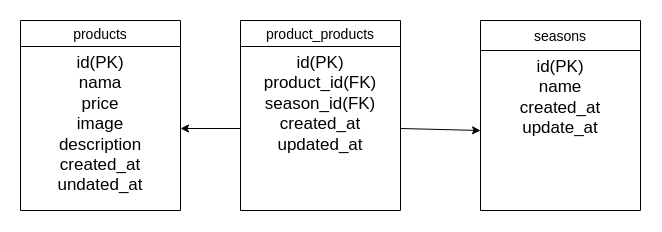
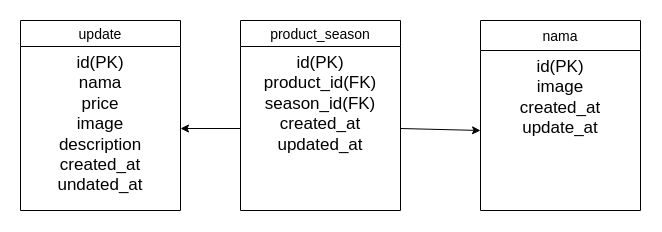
- <mxCell id="3" value="products" style="swimlane;fontStyle=0;childLayout=stackLayout;horizontal=1;startSize=26;horizontalStack=0;resizeParent=1;resizeParentMax=0;resizeLast=0;collapsible=1;marginBottom=0;align=center;fontSize=14;" vertex="1" parent="1"><mxGeometry x="20" y="20" width="160" height="190" as="geometry" /></mxCell>
+ <mxCell id="3" value="update" style="swimlane;fontStyle=0;childLayout=stackLayout;horizontal=1;startSize=26;horizontalStack=0;resizeParent=1;resizeParentMax=0;resizeLast=0;collapsible=1;marginBottom=0;align=center;fontSize=14;" vertex="1" parent="1"><mxGeometry x="20" y="20" width="160" height="190" as="geometry" /></mxCell>
- <mxCell id="5" value="product_products" style="swimlane;fontStyle=0;childLayout=stackLayout;horizontal=1;startSize=26;horizontalStack=0;resizeParent=1;resizeParentMax=0;resizeLast=0;collapsible=1;marginBottom=0;align=center;fontSize=14;" vertex="1" parent="1"><mxGeometry x="240" y="20" width="160" height="190" as="geometry" /></mxCell>
+ <mxCell id="5" value="product_season" style="swimlane;fontStyle=0;childLayout=stackLayout;horizontal=1;startSize=26;horizontalStack=0;resizeParent=1;resizeParentMax=0;resizeLast=0;collapsible=1;marginBottom=0;align=center;fontSize=14;" vertex="1" parent="1"><mxGeometry x="240" y="20" width="160" height="190" as="geometry" /></mxCell>
- <mxCell id="8" value="seasons" style="swimlane;fontStyle=0;childLayout=stackLayout;horizontal=1;startSize=30;horizontalStack=0;resizeParent=1;resizeParentMax=0;resizeLast=0;collapsible=1;marginBottom=0;align=center;fontSize=14;" vertex="1" parent="1"><mxGeometry x="480" y="20" width="160" height="190" as="geometry" /></mxCell>
+ <mxCell id="8" value="nama" style="swimlane;fontStyle=0;childLayout=stackLayout;horizontal=1;startSize=30;horizontalStack=0;resizeParent=1;resizeParentMax=0;resizeLast=0;collapsible=1;marginBottom=0;align=center;fontSize=14;" vertex="1" parent="1"><mxGeometry x="480" y="20" width="160" height="190" as="geometry" /></mxCell>
- <mxCell id="9" value="&lt;font style=&quot;font-size: 17px;&quot;&gt;id(PK)&lt;/font&gt;&lt;div&gt;&lt;font style=&quot;font-size: 17px;&quot;&gt;name&lt;/font&gt;&lt;/div&gt;&lt;div&gt;&lt;font style=&quot;font-size: 17px;&quot;&gt;created_at&lt;/font&gt;&lt;/div&gt;&lt;div&gt;&lt;font style=&quot;font-size: 17px;&quot;&gt;update_at&lt;/font&gt;&lt;/div&gt;" style="text;strokeColor=none;fillColor=none;spacingLeft=4;spacingRight=4;overflow=hidden;rotatable=0;points=[[0,0.5],[1,0.5]];portConstraint=eastwest;fontSize=12;whiteSpace=wrap;html=1;align=center;" vertex="1" parent="8"><mxGeometry y="30" width="160" height="160" as="geometry" /></mxCell>
+ <mxCell id="9" value="&lt;font style=&quot;font-size: 17px;&quot;&gt;id(PK)&lt;/font&gt;&lt;div&gt;&lt;font style=&quot;font-size: 17px;&quot;&gt;image&lt;/font&gt;&lt;/div&gt;&lt;div&gt;&lt;font style=&quot;font-size: 17px;&quot;&gt;created_at&lt;/font&gt;&lt;/div&gt;&lt;div&gt;&lt;font style=&quot;font-size: 17px;&quot;&gt;update_at&lt;/font&gt;&lt;/div&gt;" style="text;strokeColor=none;fillColor=none;spacingLeft=4;spacingRight=4;overflow=hidden;rotatable=0;points=[[0,0.5],[1,0.5]];portConstraint=eastwest;fontSize=12;whiteSpace=wrap;html=1;align=center;" vertex="1" parent="8"><mxGeometry y="30" width="160" height="160" as="geometry" /></mxCell>
